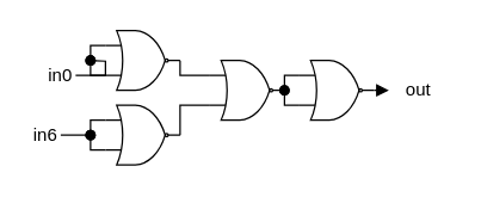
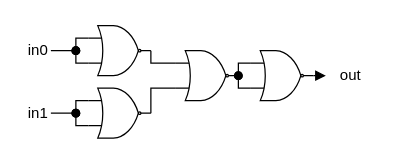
- <mxCell id="16" value="in0" style="text;html=1;strokeColor=none;fillColor=none;align=center;verticalAlign=middle;whiteSpace=wrap;rounded=0;" vertex="1" parent="1"><mxGeometry x="30" y="40" width="20" height="20" as="geometry" /></mxCell>
+ <mxCell id="16" value="in0" style="text;html=1;strokeColor=none;fillColor=none;align=center;verticalAlign=middle;whiteSpace=wrap;rounded=0;" vertex="1" parent="1"><mxGeometry x="20" y="30" width="20" height="20" as="geometry" /></mxCell>
- <mxCell id="18" value="in6" style="text;html=1;strokeColor=none;fillColor=none;align=center;verticalAlign=middle;whiteSpace=wrap;rounded=0;" vertex="1" parent="1"><mxGeometry x="20" y="80" width="20" height="20" as="geometry" /></mxCell>
+ <mxCell id="18" value="in1" style="text;html=1;strokeColor=none;fillColor=none;align=center;verticalAlign=middle;whiteSpace=wrap;rounded=0;" vertex="1" parent="1"><mxGeometry x="20" y="80" width="20" height="20" as="geometry" /></mxCell>
